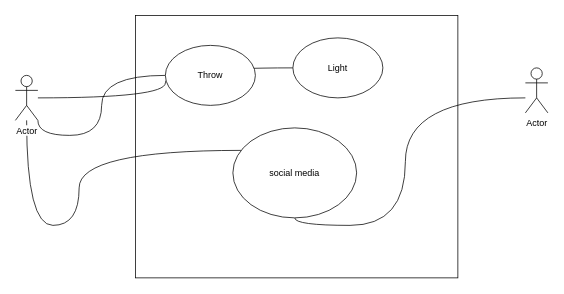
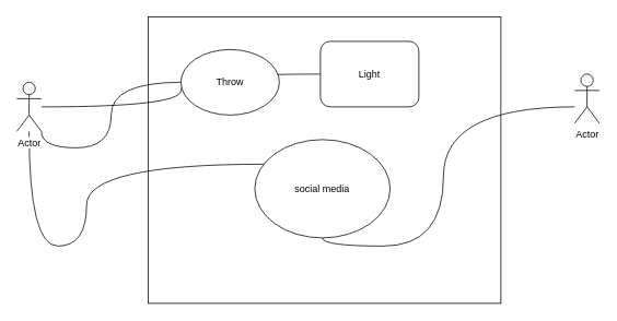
- <mxCell id="10" value="Light" style="ellipse;whiteSpace=wrap;html=1;" vertex="1" parent="1"><mxGeometry x="390" y="50" width="120" height="80" as="geometry" /></mxCell>
+ <mxCell id="10" value="Light" style="whiteSpace=wrap;html=1;rounded=1;" vertex="1" parent="1"><mxGeometry x="390" y="50" width="120" height="80" as="geometry" /></mxCell>
